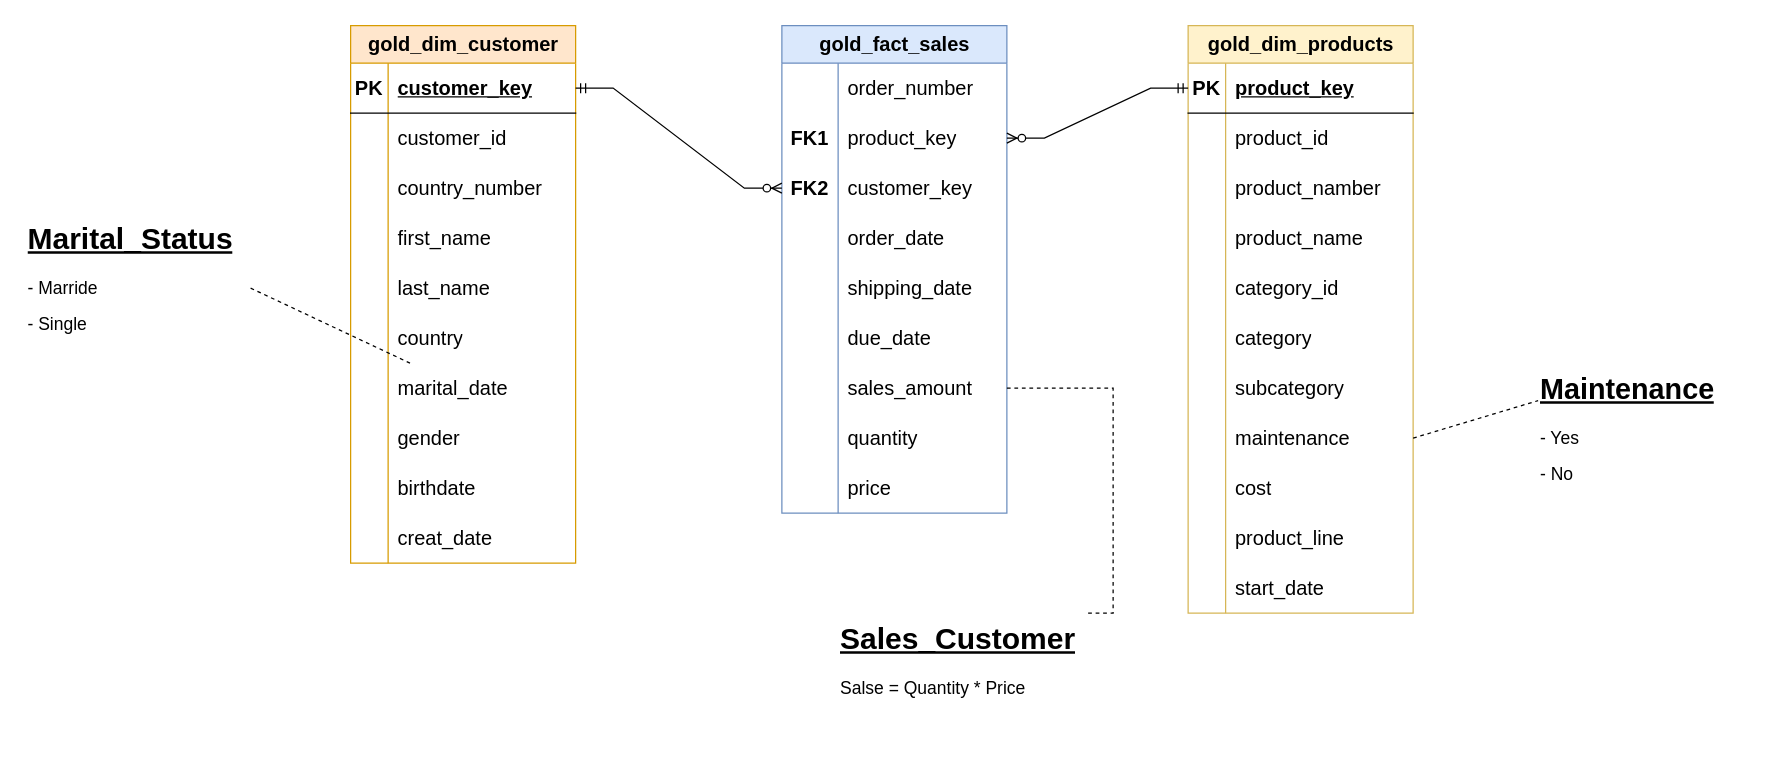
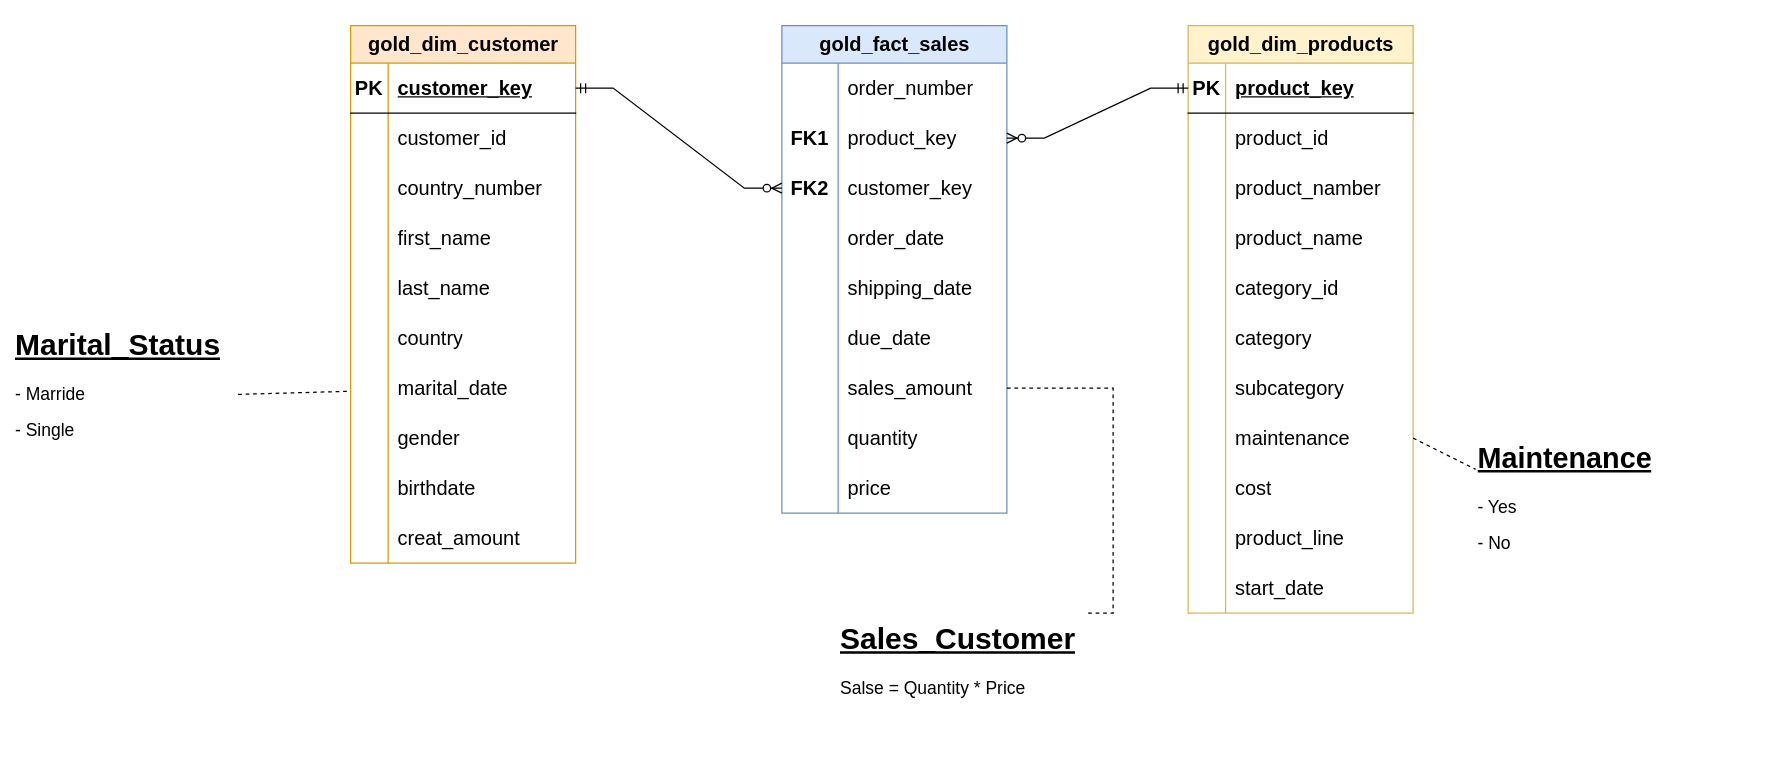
- <mxCell id="99" value="&lt;h1 style=&quot;margin-top: 0px;&quot;&gt;&lt;u&gt;Marital_Status&lt;/u&gt;&lt;/h1&gt;&lt;p&gt;&lt;font style=&quot;font-size: 14px;&quot;&gt;- Marride&lt;/font&gt;&lt;/p&gt;&lt;p&gt;&lt;font style=&quot;font-size: 14px;&quot;&gt;- Single&lt;/font&gt;&lt;/p&gt;" style="text;html=1;whiteSpace=wrap;overflow=hidden;rounded=0;" vertex="1" parent="1"><mxGeometry x="20" y="170" width="180" height="120" as="geometry" /></mxCell>
+ <mxCell id="99" value="&lt;h1 style=&quot;margin-top: 0px;&quot;&gt;&lt;u&gt;Marital_Status&lt;/u&gt;&lt;/h1&gt;&lt;p&gt;&lt;font style=&quot;font-size: 14px;&quot;&gt;- Marride&lt;/font&gt;&lt;/p&gt;&lt;p&gt;&lt;font style=&quot;font-size: 14px;&quot;&gt;- Single&lt;/font&gt;&lt;/p&gt;" style="text;html=1;whiteSpace=wrap;overflow=hidden;rounded=0;" vertex="1" parent="1"><mxGeometry x="10" y="255" width="180" height="120" as="geometry" /></mxCell>
- <mxCell id="101" value="&lt;h1 style=&quot;margin-top: 0px;&quot;&gt;&lt;font style=&quot;font-size: 23px;&quot;&gt;&lt;u&gt;Maintenance&lt;/u&gt;&lt;/font&gt;&lt;/h1&gt;&lt;p&gt;&lt;font style=&quot;font-size: 14px;&quot;&gt;- Yes&lt;/font&gt;&lt;/p&gt;&lt;p&gt;&lt;font style=&quot;font-size: 14px;&quot;&gt;- No&lt;/font&gt;&lt;/p&gt;" style="text;html=1;whiteSpace=wrap;overflow=hidden;rounded=0;" vertex="1" parent="1"><mxGeometry x="1230" y="290" width="180" height="120" as="geometry" /></mxCell>
+ <mxCell id="101" value="&lt;h1 style=&quot;margin-top: 0px;&quot;&gt;&lt;font style=&quot;font-size: 23px;&quot;&gt;&lt;u&gt;Maintenance&lt;/u&gt;&lt;/font&gt;&lt;/h1&gt;&lt;p&gt;&lt;font style=&quot;font-size: 14px;&quot;&gt;- Yes&lt;/font&gt;&lt;/p&gt;&lt;p&gt;&lt;font style=&quot;font-size: 14px;&quot;&gt;- No&lt;/font&gt;&lt;/p&gt;" style="text;html=1;whiteSpace=wrap;overflow=hidden;rounded=0;" vertex="1" parent="1"><mxGeometry x="1180" y="345" width="180" height="120" as="geometry" /></mxCell>
- <mxCell id="32" value="creat_date" style="shape=partialRectangle;connectable=0;fillColor=none;top=0;left=0;bottom=0;right=0;align=left;spacingLeft=6;overflow=hidden;whiteSpace=wrap;html=1;fontSize=16;" parent="30" vertex="1"><mxGeometry x="30" width="150" height="40" as="geometry"><mxRectangle width="150" height="40" as="alternateBounds" /></mxGeometry></mxCell>
+ <mxCell id="32" value="creat_amount" style="shape=partialRectangle;connectable=0;fillColor=none;top=0;left=0;bottom=0;right=0;align=left;spacingLeft=6;overflow=hidden;whiteSpace=wrap;html=1;fontSize=16;" parent="30" vertex="1"><mxGeometry x="30" width="150" height="40" as="geometry"><mxRectangle width="150" height="40" as="alternateBounds" /></mxGeometry></mxCell>
